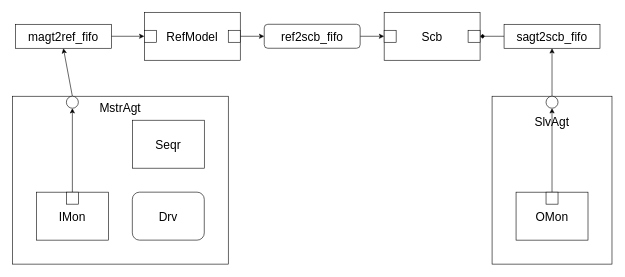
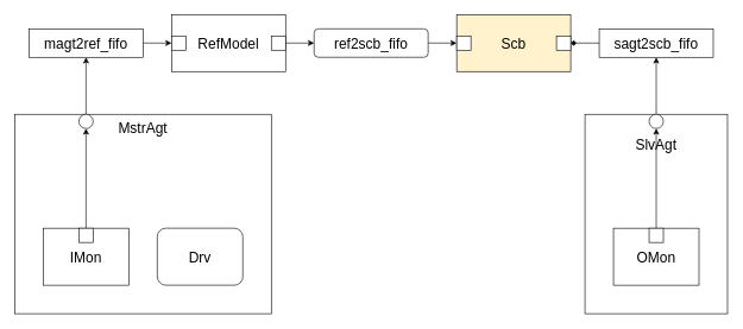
- <mxCell id="10" value="magt2ref_fifo" style="rounded=0;whiteSpace=wrap;html=1;hachureGap=4;fontFamily=Helvetica;fontSize=20;" parent="1" vertex="1"><mxGeometry x="25" y="40" width="160" height="40" as="geometry" /></mxCell>
+ <mxCell id="10" value="magt2ref_fifo" style="rounded=0;whiteSpace=wrap;html=1;hachureGap=4;fontFamily=Helvetica;fontSize=20;" parent="1" vertex="1"><mxGeometry x="40" y="40" width="160" height="40" as="geometry" /></mxCell>
- <mxCell id="13" value="Scb" style="rounded=0;whiteSpace=wrap;html=1;hachureGap=4;fontFamily=Helvetica;fontSize=20;" parent="1" vertex="1"><mxGeometry x="640" y="20" width="160" height="80" as="geometry" /></mxCell>
+ <mxCell id="13" value="Scb" style="rounded=0;whiteSpace=wrap;html=1;hachureGap=4;fontFamily=Helvetica;fontSize=20;fillColor=#fff2cc;" parent="1" vertex="1"><mxGeometry x="640" y="20" width="160" height="80" as="geometry" /></mxCell>
- <mxCell id="5" value="Seqr" style="rounded=0;whiteSpace=wrap;html=1;hachureGap=4;fontFamily=Helvetica;fontSize=20;" parent="1" vertex="1"><mxGeometry x="220" y="200" width="120" height="80" as="geometry" /></mxCell>
